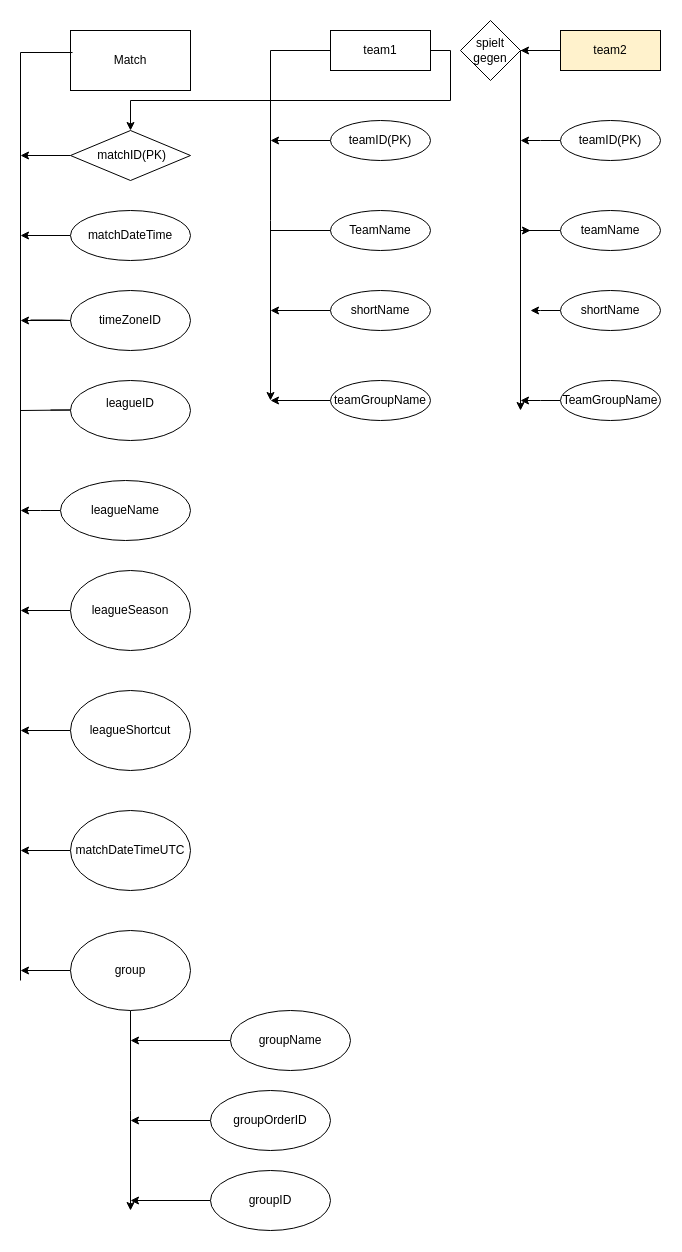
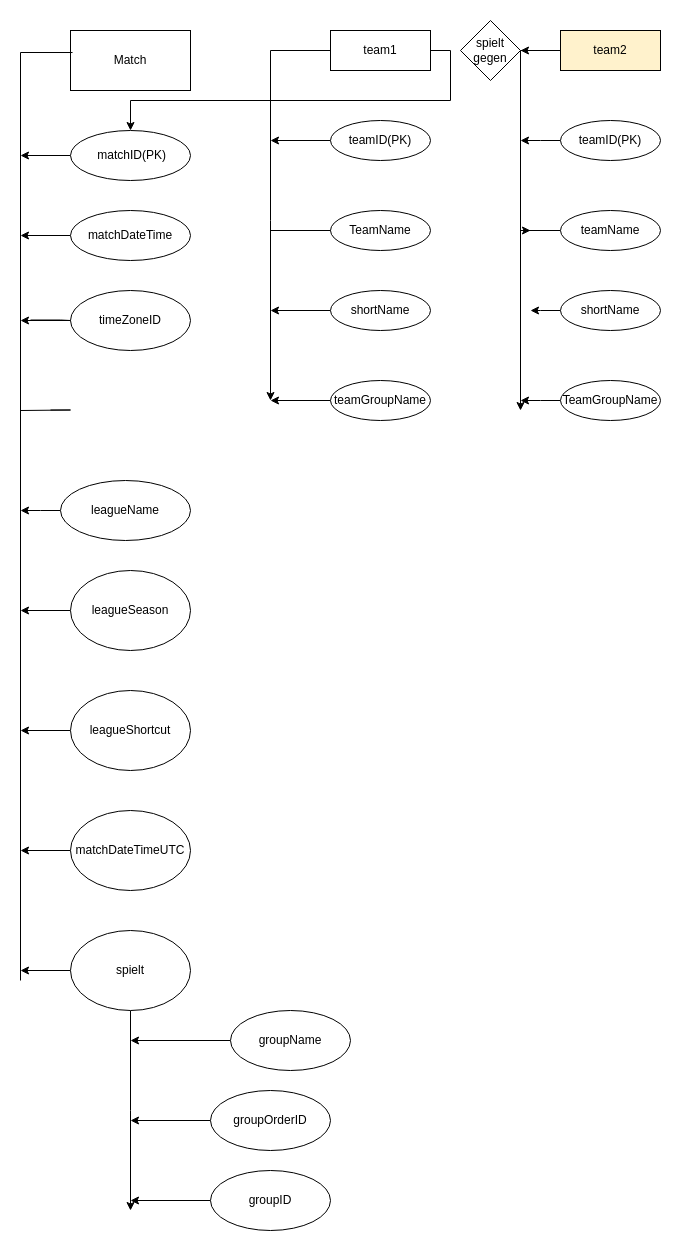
- <mxCell id="4" value="&amp;nbsp;matchID(PK)" style="rhombus;whiteSpace=wrap;html=1;" vertex="1" parent="1"><mxGeometry x="70" y="130" width="120" height="50" as="geometry" /></mxCell>
+ <mxCell id="4" value="&amp;nbsp;matchID(PK)" style="ellipse;whiteSpace=wrap;html=1;" vertex="1" parent="1"><mxGeometry x="70" y="130" width="120" height="50" as="geometry" /></mxCell>
- <mxCell id="9" value="leagueID&lt;div&gt;&lt;br&gt;&lt;/div&gt;" style="ellipse;whiteSpace=wrap;html=1;" vertex="1" parent="1"><mxGeometry x="70" y="380" width="120" height="60" as="geometry" /></mxCell>
- <mxCell id="21" value="group" style="ellipse;whiteSpace=wrap;html=1;" vertex="1" parent="1"><mxGeometry x="70" y="930" width="120" height="80" as="geometry" /></mxCell>
+ <mxCell id="21" value="spielt" style="ellipse;whiteSpace=wrap;html=1;" vertex="1" parent="1"><mxGeometry x="70" y="930" width="120" height="80" as="geometry" /></mxCell>
